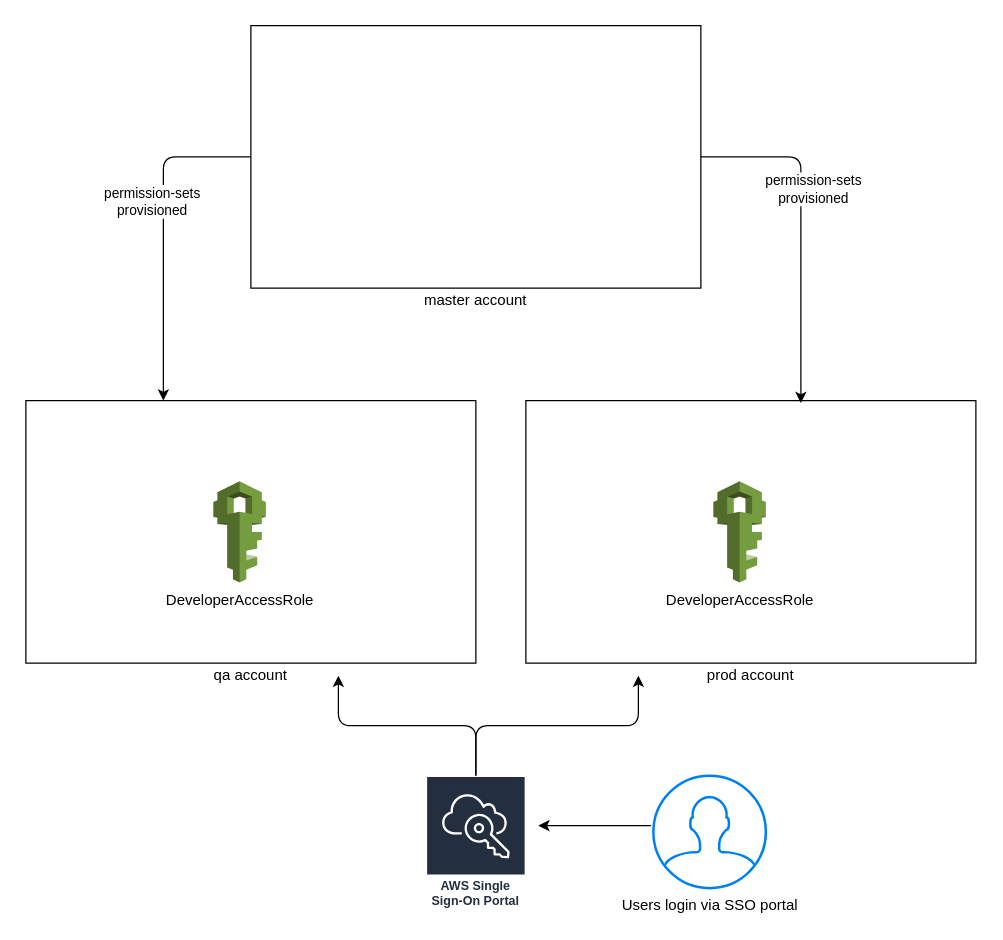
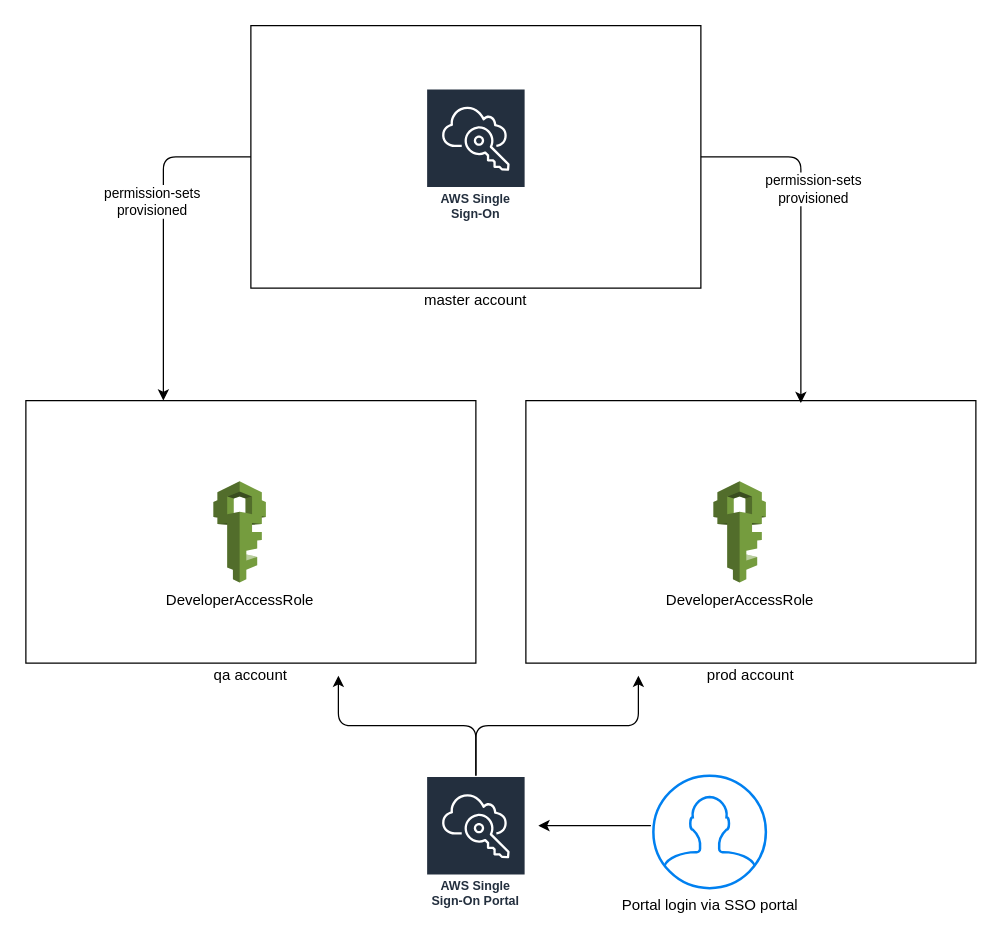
+ <mxCell id="4" value="AWS Single Sign-On" style="outlineConnect=0;fontColor=#232F3E;gradientColor=none;strokeColor=#ffffff;fillColor=#232F3E;dashed=0;verticalLabelPosition=middle;verticalAlign=bottom;align=center;html=1;whiteSpace=wrap;fontSize=10;fontStyle=1;spacing=3;shape=mxgraph.aws4.productIcon;prIcon=mxgraph.aws4.single_sign_on;" vertex="1" parent="1"><mxGeometry x="340" y="70" width="80" height="110" as="geometry" /></mxCell>
- <mxCell id="14" value="Users login via SSO portal" style="html=1;verticalLabelPosition=bottom;align=center;labelBackgroundColor=#ffffff;verticalAlign=top;strokeWidth=2;strokeColor=#0080F0;shadow=0;dashed=0;shape=mxgraph.ios7.icons.user;" vertex="1" parent="1"><mxGeometry x="522" y="620" width="90" height="90" as="geometry" /></mxCell>
+ <mxCell id="14" value="Portal login via SSO portal" style="html=1;verticalLabelPosition=bottom;align=center;labelBackgroundColor=#ffffff;verticalAlign=top;strokeWidth=2;strokeColor=#0080F0;shadow=0;dashed=0;shape=mxgraph.ios7.icons.user;" vertex="1" parent="1"><mxGeometry x="522" y="620" width="90" height="90" as="geometry" /></mxCell>
